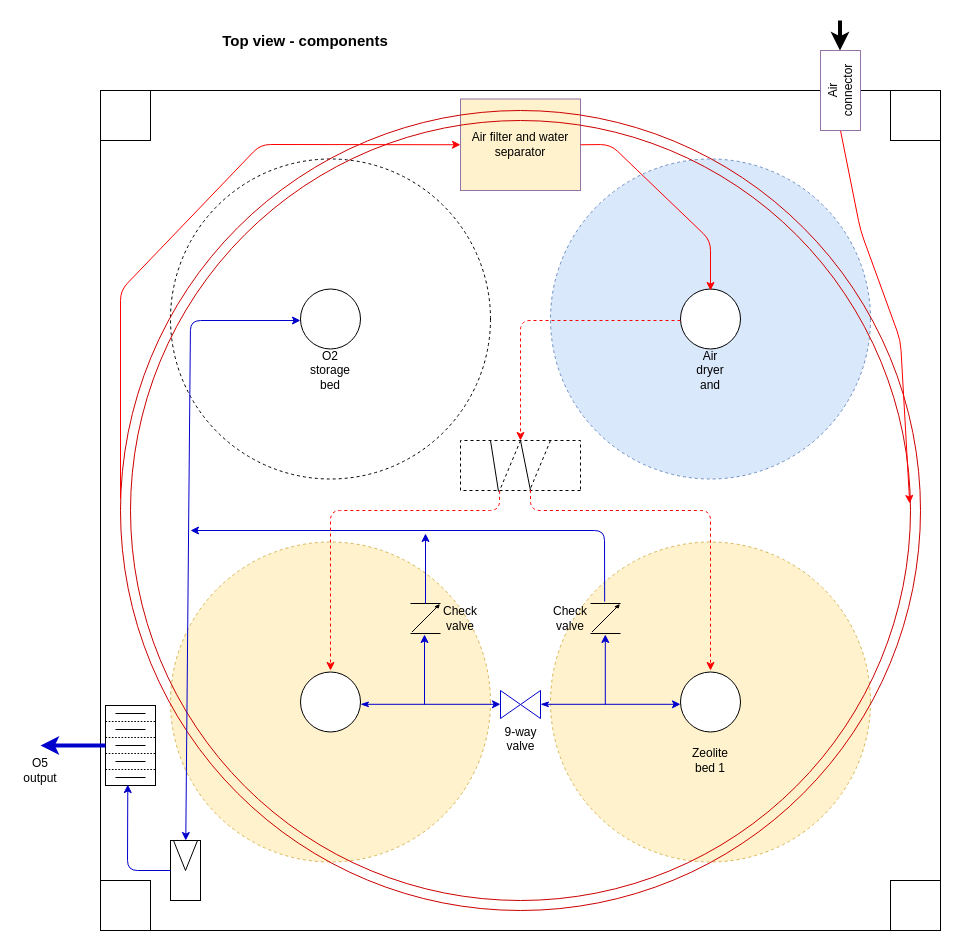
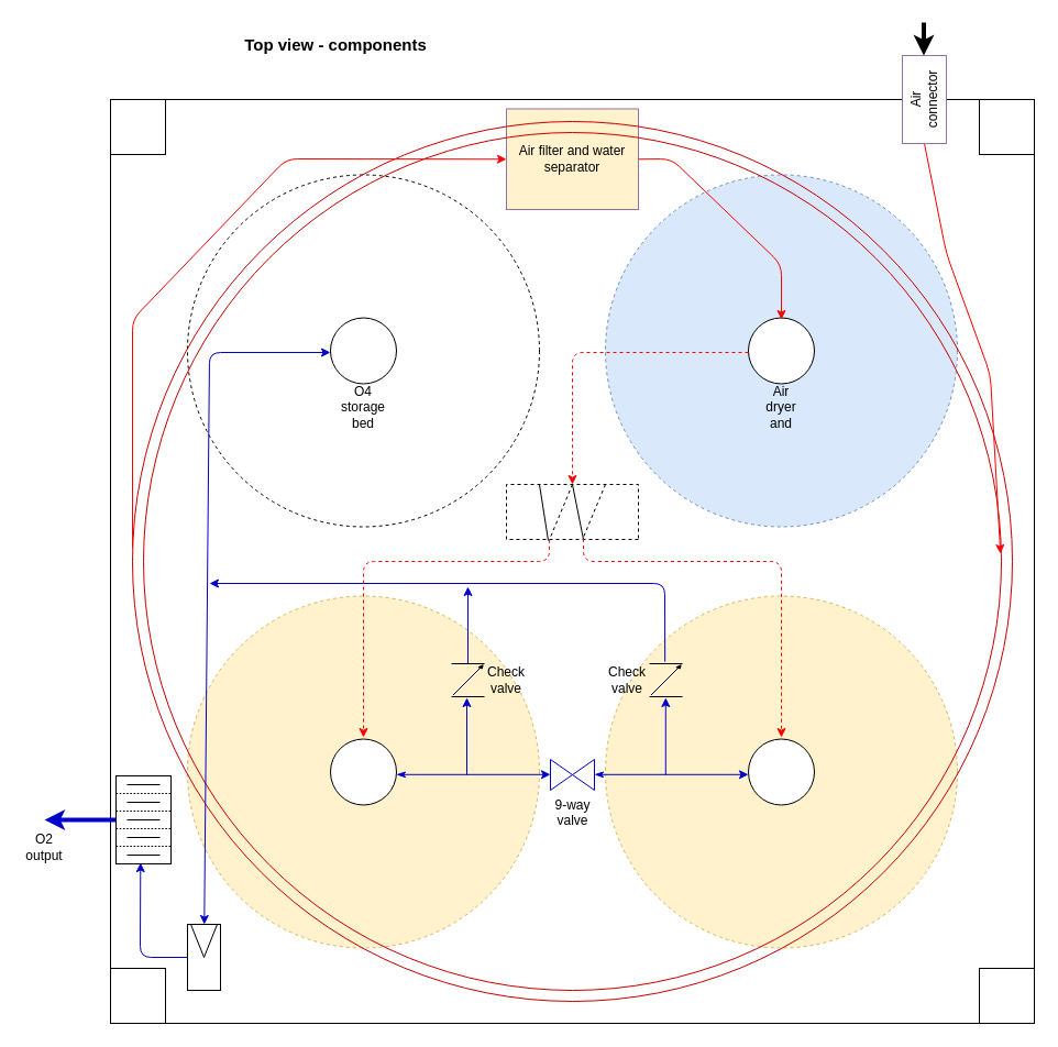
- <mxCell id="21" value="O2 storage bed" style="text;html=1;strokeColor=none;fillColor=none;align=center;verticalAlign=middle;whiteSpace=wrap;rounded=0;" parent="15" vertex="1"><mxGeometry x="190" y="250" width="40" height="20" as="geometry" /></mxCell>
+ <mxCell id="21" value="O4 storage bed" style="text;html=1;strokeColor=none;fillColor=none;align=center;verticalAlign=middle;whiteSpace=wrap;rounded=0;" parent="15" vertex="1"><mxGeometry x="190" y="250" width="40" height="20" as="geometry" /></mxCell>
- <mxCell id="22" value="Zeolite bed 1" style="text;html=1;strokeColor=none;fillColor=none;align=center;verticalAlign=middle;whiteSpace=wrap;rounded=0;" parent="15" vertex="1"><mxGeometry x="570" y="640" width="40" height="20" as="geometry" /></mxCell>
- <mxCell id="51" value="O5 output" style="text;html=1;strokeColor=none;fillColor=none;align=center;verticalAlign=middle;whiteSpace=wrap;rounded=0;" parent="1" vertex="1"><mxGeometry x="20" y="760" width="40" height="20" as="geometry" /></mxCell>
+ <mxCell id="51" value="O2 output" style="text;html=1;strokeColor=none;fillColor=none;align=center;verticalAlign=middle;whiteSpace=wrap;rounded=0;" parent="1" vertex="1"><mxGeometry x="20" y="760" width="40" height="20" as="geometry" /></mxCell>
